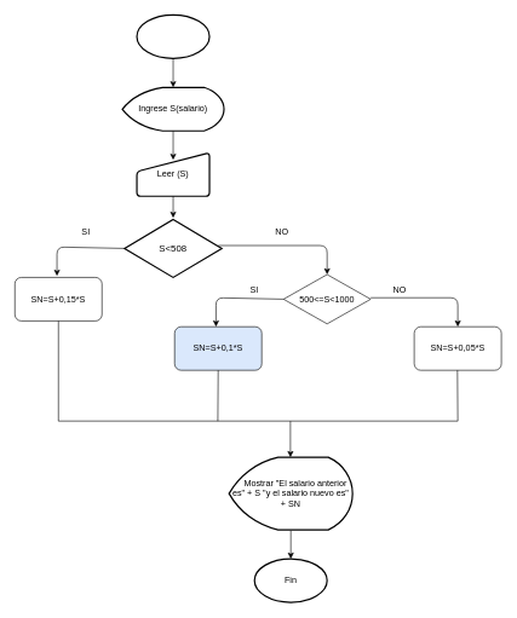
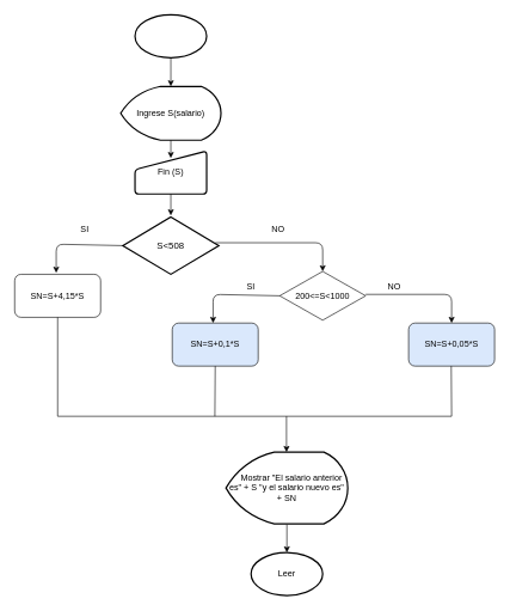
- <mxCell id="4" value="Ingrese S(salario)" style="strokeWidth=2;html=1;shape=mxgraph.flowchart.display;whiteSpace=wrap;" parent="1" vertex="1"><mxGeometry x="168" y="120" width="140" height="60" as="geometry" /></mxCell>
+ <mxCell id="4" value="Ingrese S(salario)" style="strokeWidth=2;html=1;shape=mxgraph.flowchart.display;whiteSpace=wrap;" parent="1" vertex="1"><mxGeometry x="168" y="120" width="140" height="75" as="geometry" /></mxCell>
- <mxCell id="6" value="Leer (S)" style="html=1;strokeWidth=2;shape=manualInput;whiteSpace=wrap;rounded=1;size=26;arcSize=11;verticalAlign=middle;" parent="1" vertex="1"><mxGeometry x="188" y="210" width="100" height="60" as="geometry" /></mxCell>
+ <mxCell id="6" value="Fin (S)" style="html=1;strokeWidth=2;shape=manualInput;whiteSpace=wrap;rounded=1;size=26;arcSize=11;verticalAlign=middle;" parent="1" vertex="1"><mxGeometry x="188" y="210" width="100" height="60" as="geometry" /></mxCell>
- <mxCell id="12" value="SN=S+0,15*S" style="rounded=1;whiteSpace=wrap;html=1;" parent="1" vertex="1"><mxGeometry x="20" y="382" width="120" height="60" as="geometry" /></mxCell>
+ <mxCell id="12" value="SN=S+4,15*S" style="rounded=1;whiteSpace=wrap;html=1;" parent="1" vertex="1"><mxGeometry x="20" y="382" width="120" height="60" as="geometry" /></mxCell>
- <mxCell id="13" value="500&amp;lt;=S&amp;lt;1000" style="rhombus;whiteSpace=wrap;html=1;" parent="1" vertex="1"><mxGeometry x="390" y="378" width="120" height="68" as="geometry" /></mxCell>
+ <mxCell id="13" value="200&amp;lt;=S&amp;lt;1000" style="rhombus;whiteSpace=wrap;html=1;" parent="1" vertex="1"><mxGeometry x="390" y="378" width="120" height="68" as="geometry" /></mxCell>
- <mxCell id="20" value="SN=S+0,05*S" style="rounded=1;whiteSpace=wrap;html=1;" parent="1" vertex="1"><mxGeometry x="570" y="450" width="120" height="60" as="geometry" /></mxCell>
+ <mxCell id="20" value="SN=S+0,05*S" style="rounded=1;whiteSpace=wrap;html=1;fillColor=#dae8fc;" parent="1" vertex="1"><mxGeometry x="570" y="450" width="120" height="60" as="geometry" /></mxCell>
- <mxCell id="28" value="Fin" style="strokeWidth=2;html=1;shape=mxgraph.flowchart.start_1;whiteSpace=wrap;" parent="1" vertex="1"><mxGeometry x="350" y="770" width="100" height="60" as="geometry" /></mxCell>
+ <mxCell id="28" value="Leer" style="strokeWidth=2;html=1;shape=mxgraph.flowchart.start_1;whiteSpace=wrap;" parent="1" vertex="1"><mxGeometry x="350" y="770" width="100" height="60" as="geometry" /></mxCell>
